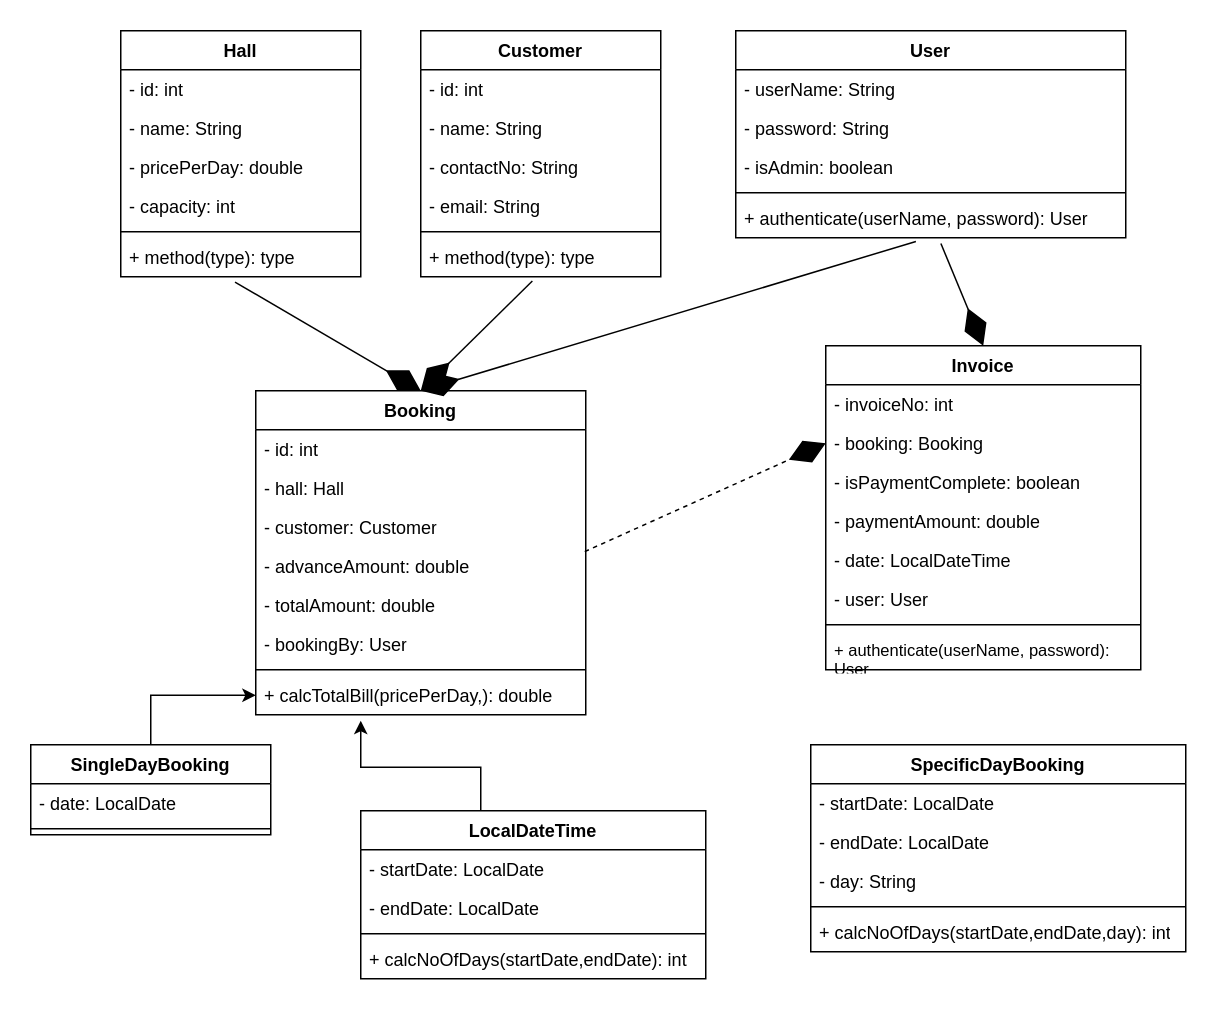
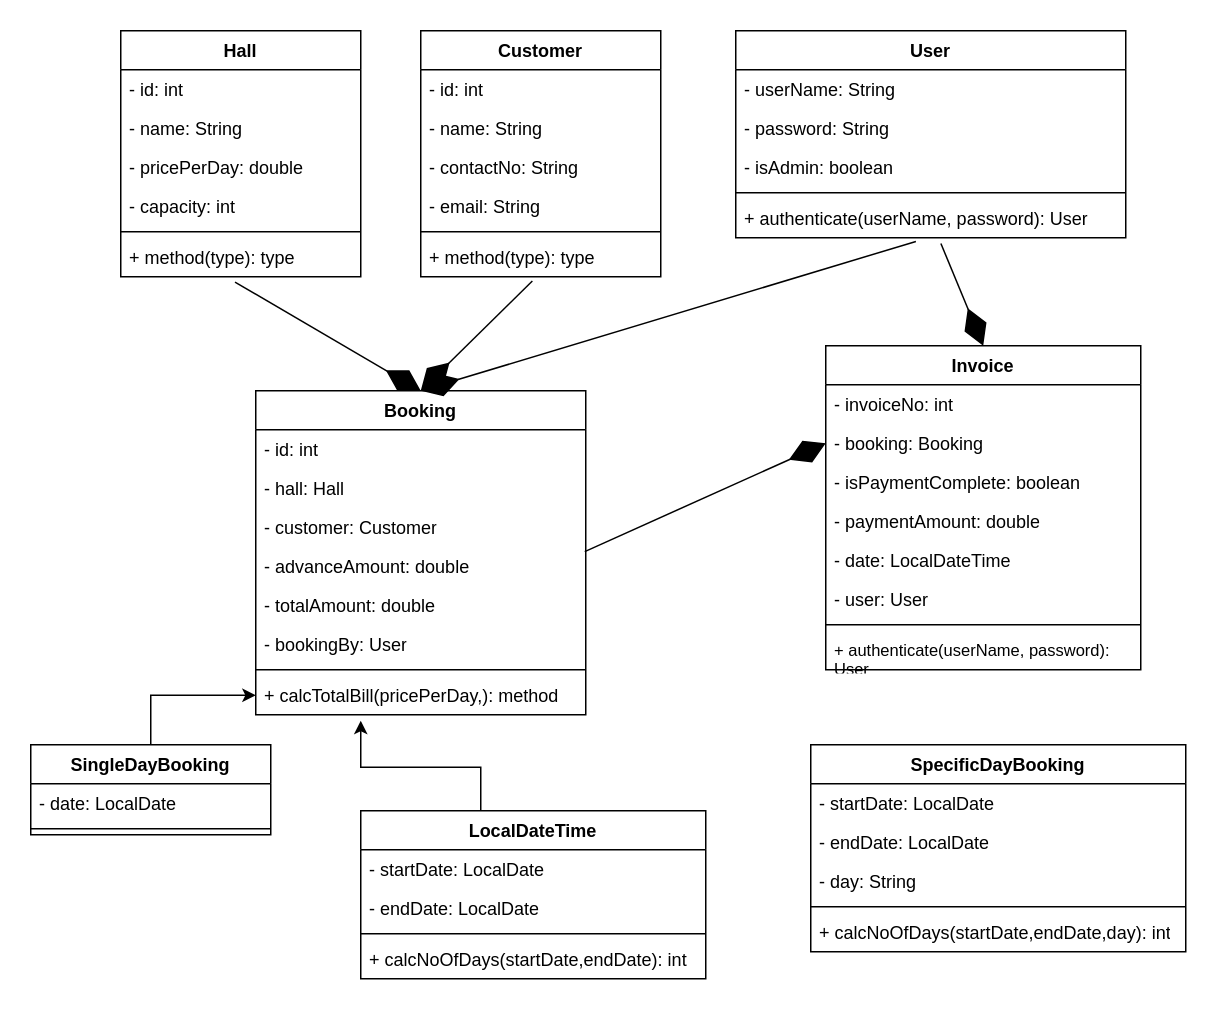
- <mxCell id="59" value="" style="endArrow=diamondThin;endFill=1;endSize=24;html=1;rounded=0;entryX=0;entryY=0.5;entryDx=0;entryDy=0;exitX=0.997;exitY=1.124;exitDx=0;exitDy=0;exitPerimeter=0;dashed=1;" edge="1" parent="1" source="25" target="52"><mxGeometry width="160" relative="1" as="geometry"><mxPoint x="334" y="340" as="sourcePoint" /><mxPoint x="494" y="340" as="targetPoint" /></mxGeometry></mxCell>
+ <mxCell id="59" value="" style="endArrow=diamondThin;endFill=1;endSize=24;html=1;rounded=0;entryX=0;entryY=0.5;entryDx=0;entryDy=0;exitX=0.997;exitY=1.124;exitDx=0;exitDy=0;exitPerimeter=0;" edge="1" parent="1" source="25" target="52"><mxGeometry width="160" relative="1" as="geometry"><mxPoint x="334" y="340" as="sourcePoint" /><mxPoint x="494" y="340" as="targetPoint" /></mxGeometry></mxCell>
- <mxCell id="30" value="+ calcTotalBill(pricePerDay,): double" style="text;strokeColor=none;fillColor=none;align=left;verticalAlign=top;spacingLeft=4;spacingRight=4;overflow=hidden;rotatable=0;points=[[0,0.5],[1,0.5]];portConstraint=eastwest;whiteSpace=wrap;html=1;fontSize=12;" vertex="1" parent="22"><mxGeometry y="190" width="220" height="26" as="geometry" /></mxCell>
+ <mxCell id="30" value="+ calcTotalBill(pricePerDay,): method" style="text;strokeColor=none;fillColor=none;align=left;verticalAlign=top;spacingLeft=4;spacingRight=4;overflow=hidden;rotatable=0;points=[[0,0.5],[1,0.5]];portConstraint=eastwest;whiteSpace=wrap;html=1;fontSize=12;" vertex="1" parent="22"><mxGeometry y="190" width="220" height="26" as="geometry" /></mxCell>
